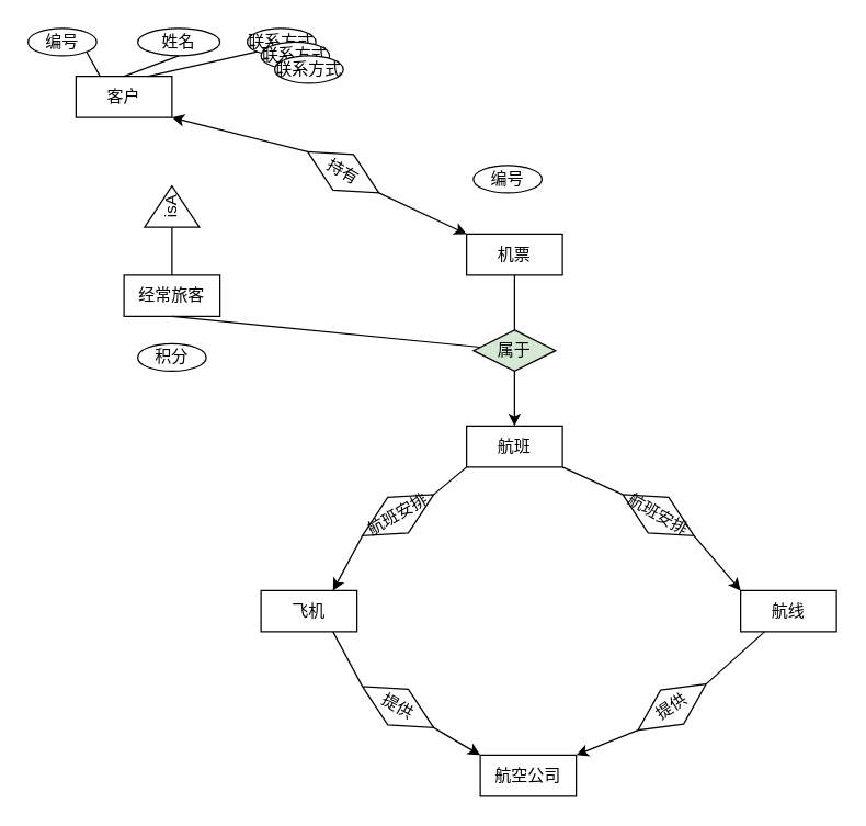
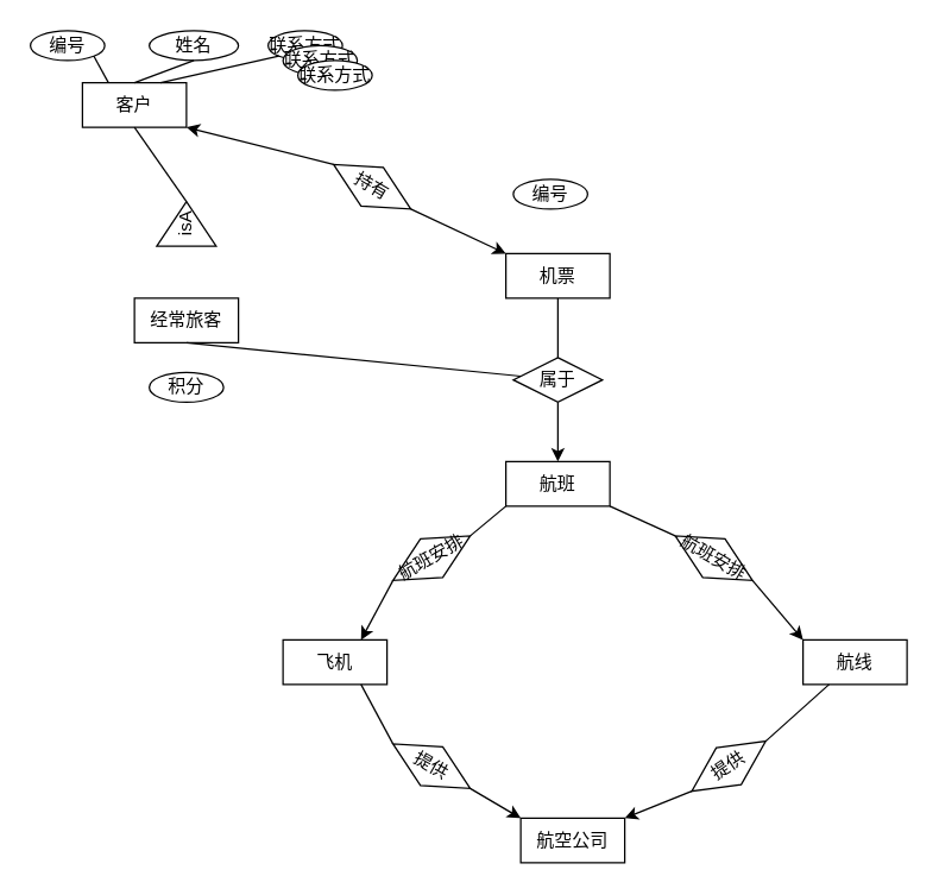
+ <mxCell id="30" value="" style="endArrow=none;html=1;exitX=0.5;exitY=1;exitDx=0;exitDy=0;entryX=1;entryY=0.5;entryDx=0;entryDy=0;" edge="1" parent="1" source="2" target="29"><mxGeometry width="50" height="50" relative="1" as="geometry"><mxPoint x="230" y="230" as="sourcePoint" /><mxPoint x="280" y="180" as="targetPoint" /></mxGeometry></mxCell>
- <mxCell id="33" value="" style="endArrow=none;html=1;exitX=0;exitY=0.5;exitDx=0;exitDy=0;" edge="1" parent="1" source="29" target="31"><mxGeometry width="50" height="50" relative="1" as="geometry"><mxPoint x="230" y="230" as="sourcePoint" /><mxPoint x="280" y="180" as="targetPoint" /></mxGeometry></mxCell>
- <mxCell id="15" value="属于" style="rhombus;whiteSpace=wrap;html=1;rotation=0;fillColor=#d5e8d4;" vertex="1" parent="1"><mxGeometry x="345" y="240" width="60" height="30" as="geometry" /></mxCell>
+ <mxCell id="15" value="属于" style="rhombus;whiteSpace=wrap;html=1;rotation=0;" vertex="1" parent="1"><mxGeometry x="345" y="240" width="60" height="30" as="geometry" /></mxCell>
